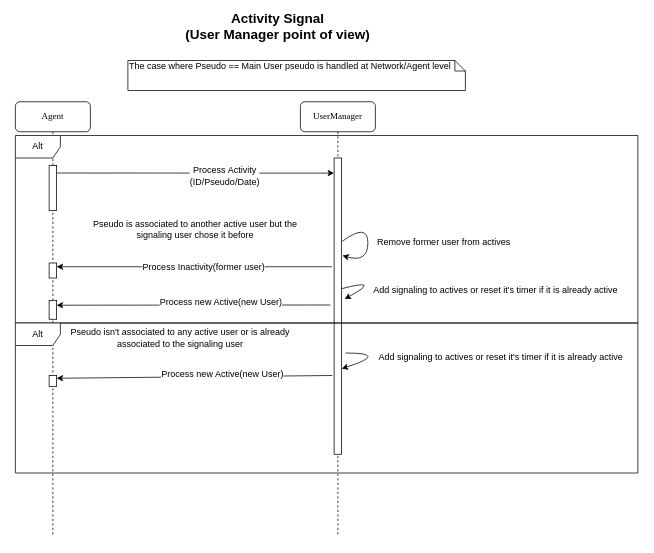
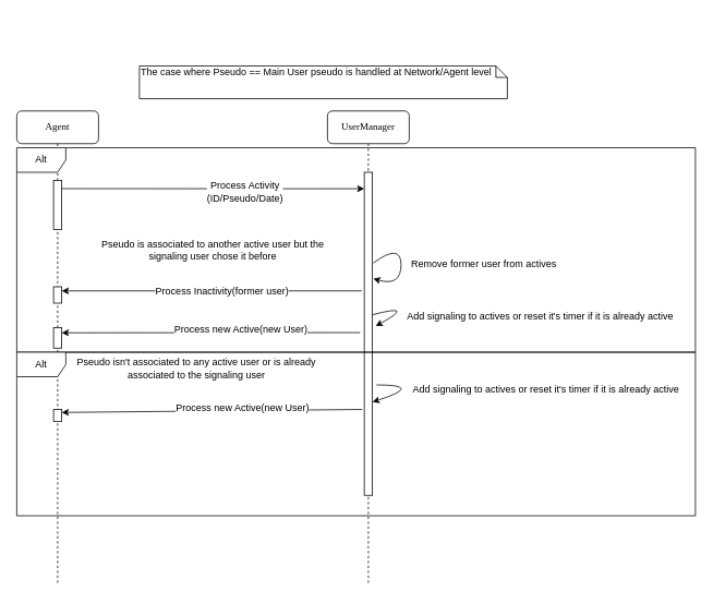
- <mxCell id="28" value="&lt;b&gt;&lt;font style=&quot;font-size: 18px&quot;&gt;Activity Signal&lt;br&gt;(User Manager point of view)&lt;br&gt;&lt;/font&gt;&lt;/b&gt;" style="text;html=1;strokeColor=none;fillColor=none;align=center;verticalAlign=middle;whiteSpace=wrap;rounded=0;" vertex="1" parent="1"><mxGeometry x="240" y="20" width="260" height="30" as="geometry" /></mxCell>
